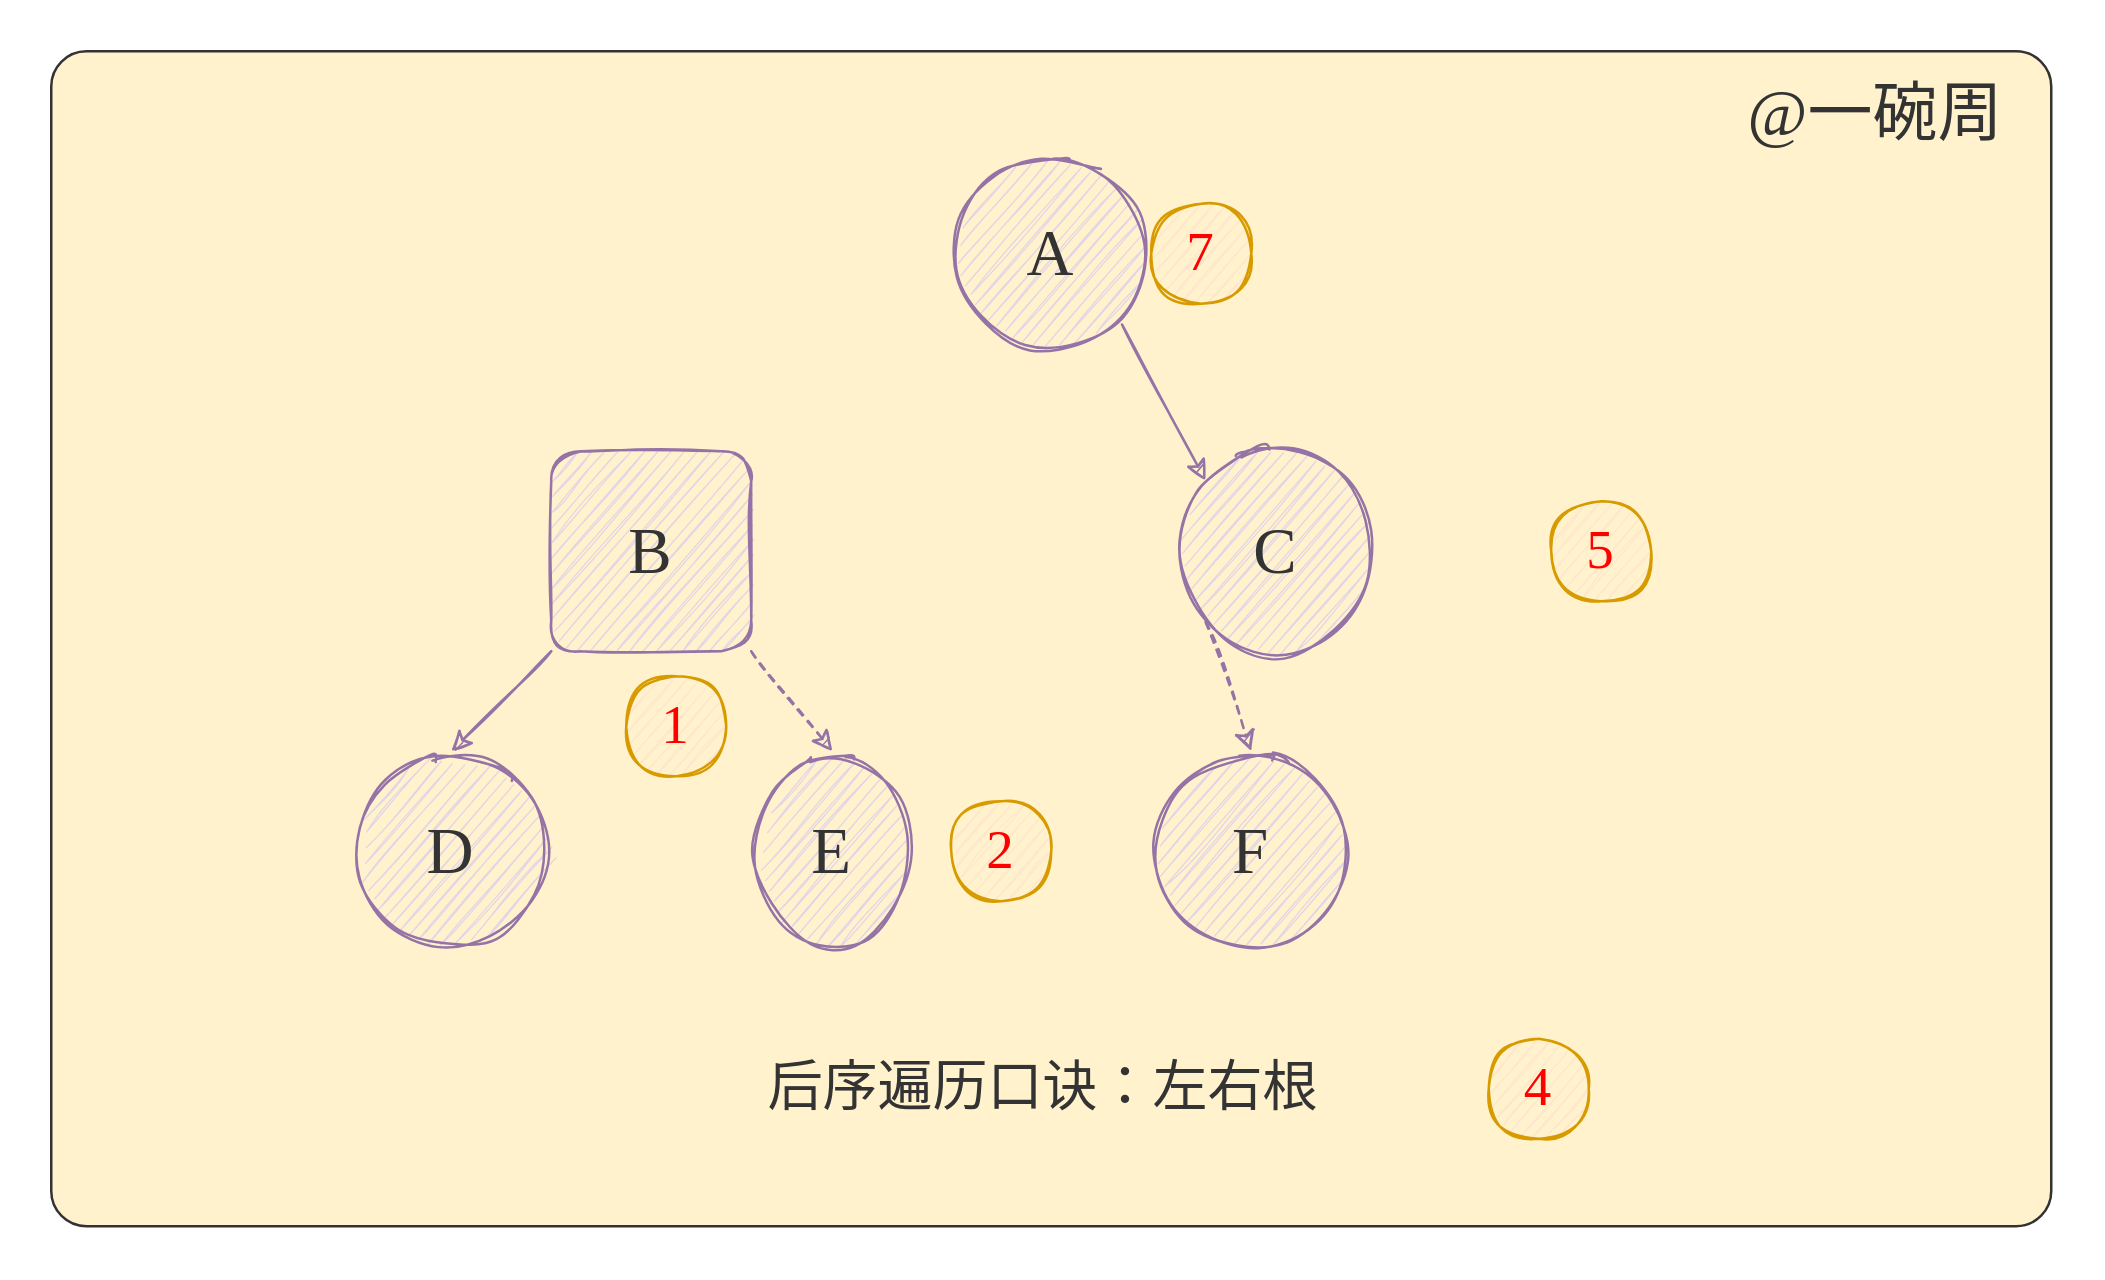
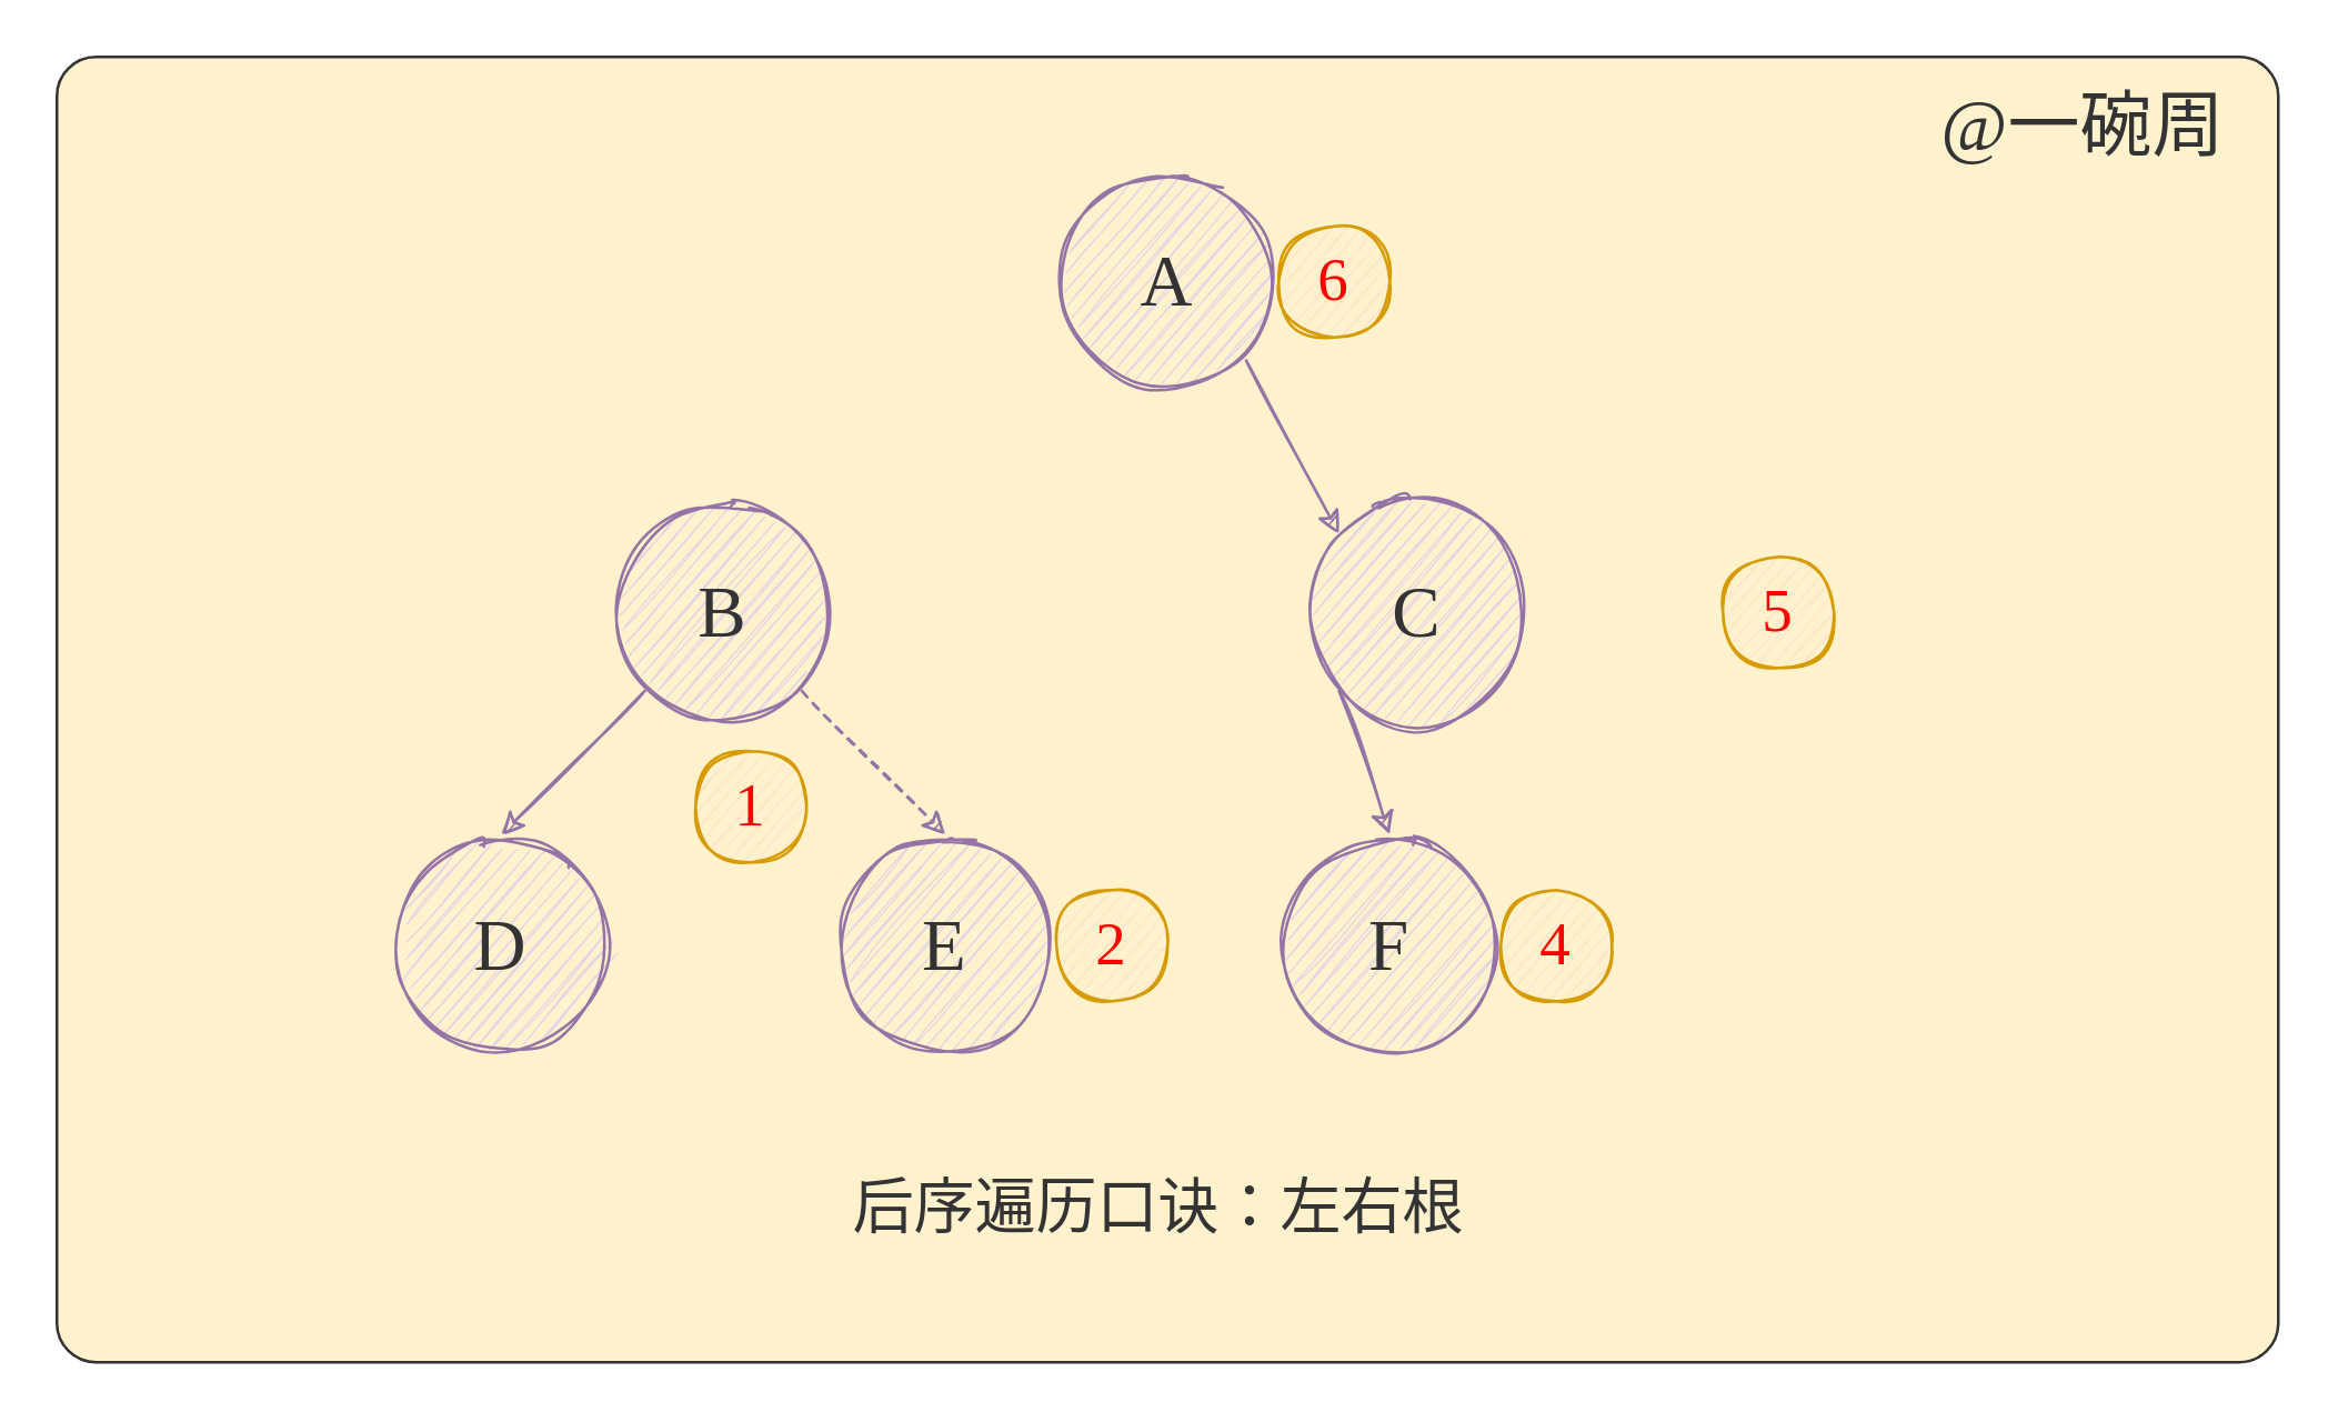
- <mxCell id="19" value="&lt;font face=&quot;Comic Sans MS&quot; color=&quot;#ff0000&quot;&gt;7&lt;/font&gt;" style="text;html=1;strokeColor=#d79b00;fillColor=#ffe6cc;align=center;verticalAlign=middle;whiteSpace=wrap;rounded=1;fontSize=22;sketch=1;arcSize=50;" parent="1" vertex="1"><mxGeometry x="460" y="81" width="40" height="40" as="geometry" /></mxCell>
+ <mxCell id="19" value="&lt;font face=&quot;Comic Sans MS&quot; color=&quot;#ff0000&quot;&gt;6&lt;/font&gt;" style="text;html=1;strokeColor=#d79b00;fillColor=#ffe6cc;align=center;verticalAlign=middle;whiteSpace=wrap;rounded=1;fontSize=22;sketch=1;arcSize=50;" parent="1" vertex="1"><mxGeometry x="460" y="81" width="40" height="40" as="geometry" /></mxCell>
- <mxCell id="7" value="&lt;span style=&quot;color: rgb(51 , 51 , 51) ; font-family: &amp;#34;comic sans ms&amp;#34; ; font-size: 26px&quot;&gt;B&lt;/span&gt;" style="whiteSpace=wrap;html=1;fillColor=#e1d5e7;strokeColor=#9673a6;sketch=1;fillStyle=auto;rounded=1;" parent="1" vertex="1"><mxGeometry x="220" y="180" width="80" height="80" as="geometry" /></mxCell>
+ <mxCell id="7" value="&lt;span style=&quot;color: rgb(51 , 51 , 51) ; font-family: &amp;#34;comic sans ms&amp;#34; ; font-size: 26px&quot;&gt;B&lt;/span&gt;" style="ellipse;whiteSpace=wrap;html=1;fillColor=#e1d5e7;strokeColor=#9673a6;sketch=1;fillStyle=auto;" parent="1" vertex="1"><mxGeometry x="220" y="180" width="80" height="80" as="geometry" /></mxCell>
- <mxCell id="9" style="edgeStyle=none;rounded=0;sketch=1;orthogonalLoop=1;jettySize=auto;html=1;exitX=0;exitY=1;exitDx=0;exitDy=0;entryX=0.5;entryY=0;entryDx=0;entryDy=0;strokeColor=#9673A6;dashed=1;" parent="1" source="10" target="13" edge="1"><mxGeometry relative="1" as="geometry" /></mxCell>
+ <mxCell id="9" style="edgeStyle=none;rounded=0;sketch=1;orthogonalLoop=1;jettySize=auto;html=1;exitX=0;exitY=1;exitDx=0;exitDy=0;entryX=0.5;entryY=0;entryDx=0;entryDy=0;strokeColor=#9673A6;" parent="1" source="10" target="13" edge="1"><mxGeometry relative="1" as="geometry" /></mxCell>
- <mxCell id="12" value="&lt;span style=&quot;color: rgb(51 , 51 , 51) ; font-family: &amp;#34;comic sans ms&amp;#34; ; font-size: 26px&quot;&gt;E&lt;/span&gt;" style="ellipse;whiteSpace=wrap;html=1;fillColor=#e1d5e7;strokeColor=#9673a6;sketch=1;fillStyle=auto;" parent="1" vertex="1"><mxGeometry x="300" y="300" width="65" height="80" as="geometry" /></mxCell>
+ <mxCell id="12" value="&lt;span style=&quot;color: rgb(51 , 51 , 51) ; font-family: &amp;#34;comic sans ms&amp;#34; ; font-size: 26px&quot;&gt;E&lt;/span&gt;" style="ellipse;whiteSpace=wrap;html=1;fillColor=#e1d5e7;strokeColor=#9673a6;sketch=1;fillStyle=auto;" parent="1" vertex="1"><mxGeometry x="300" y="300" width="80" height="80" as="geometry" /></mxCell>
- <mxCell id="17" value="&lt;font face=&quot;Comic Sans MS&quot; color=&quot;#ff0000&quot;&gt;4&lt;/font&gt;" style="text;html=1;strokeColor=#d79b00;fillColor=#ffe6cc;align=center;verticalAlign=middle;whiteSpace=wrap;rounded=1;fontSize=22;sketch=1;arcSize=50;" parent="1" vertex="1"><mxGeometry x="595" y="415" width="40" height="40" as="geometry" /></mxCell>
+ <mxCell id="17" value="&lt;font face=&quot;Comic Sans MS&quot; color=&quot;#ff0000&quot;&gt;4&lt;/font&gt;" style="text;html=1;strokeColor=#d79b00;fillColor=#ffe6cc;align=center;verticalAlign=middle;whiteSpace=wrap;rounded=1;fontSize=22;sketch=1;arcSize=50;" parent="1" vertex="1"><mxGeometry x="540" y="320" width="40" height="40" as="geometry" /></mxCell>
